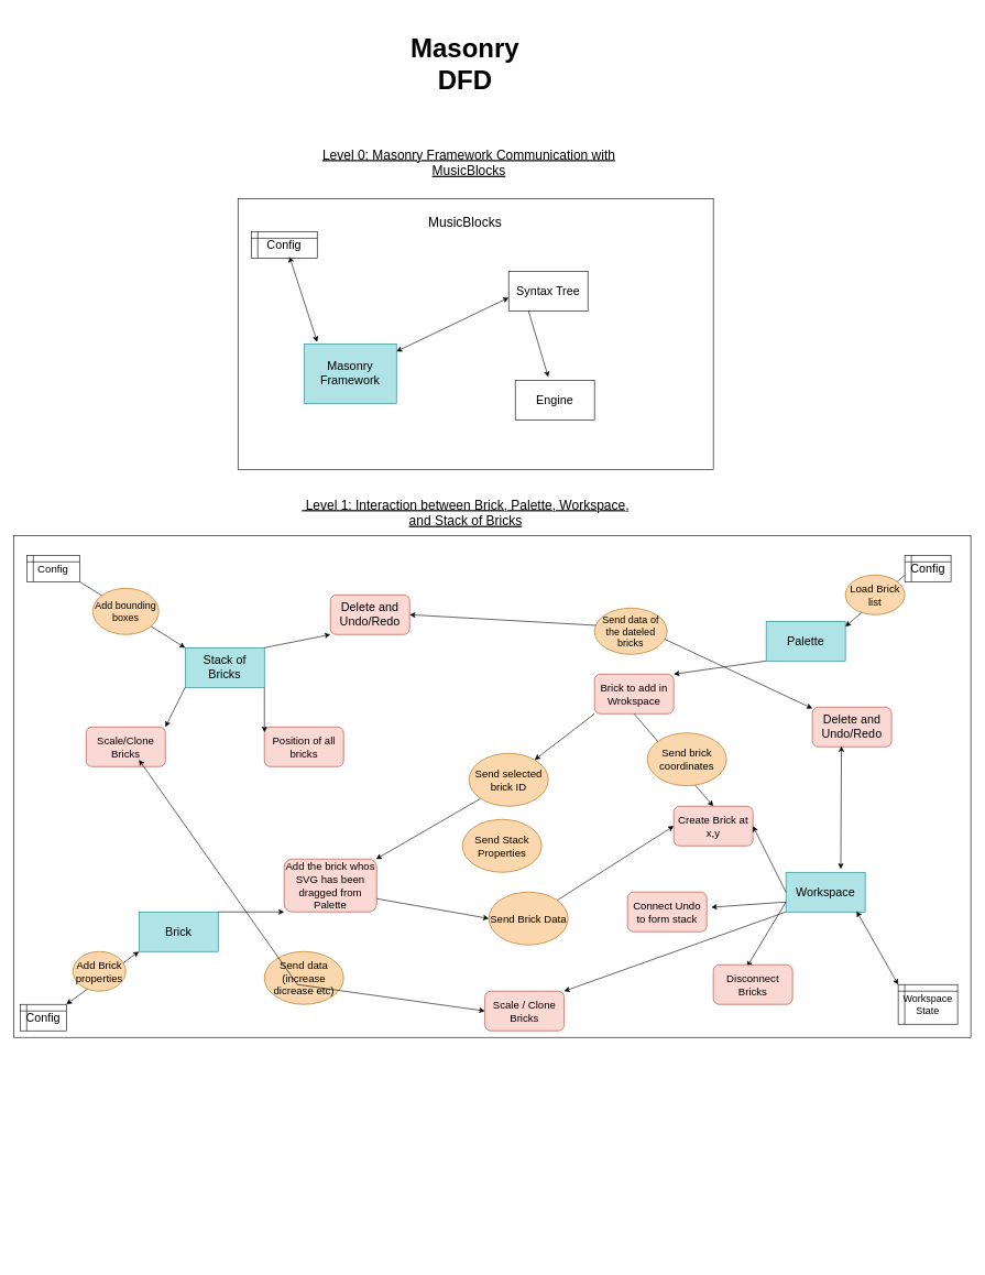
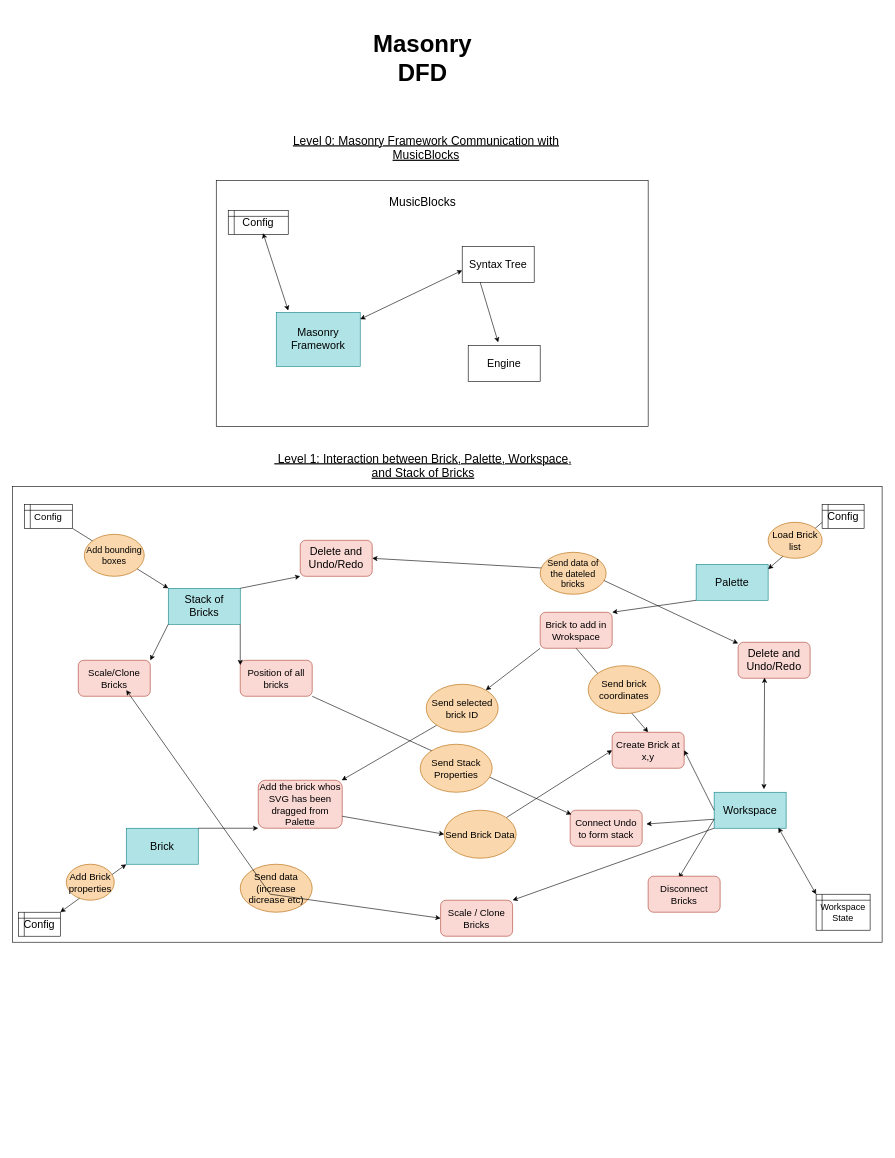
+ <mxCell id="61" value="" style="endArrow=classic;html=1;rounded=0;exitX=1;exitY=1;exitDx=0;exitDy=0;entryX=0.017;entryY=0.117;entryDx=0;entryDy=0;entryPerimeter=0;" edge="1" parent="1" source="45" target="58"><mxGeometry width="50" height="50" relative="1" as="geometry"><mxPoint x="600" y="1250" as="sourcePoint" /><mxPoint x="650" y="1200" as="targetPoint" /></mxGeometry></mxCell>
